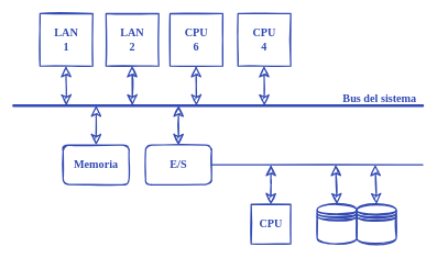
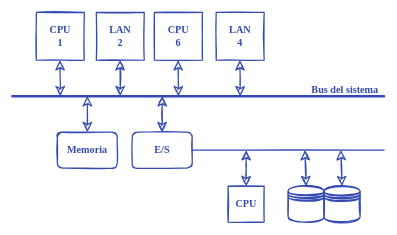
- <mxCell id="2" value="LAN 1" style="whiteSpace=wrap;html=1;aspect=fixed;rounded=0;shadow=0;sketch=1;strokeWidth=2;fillColor=none;fontFamily=Ink Free;fontSize=17;spacing=20;fontStyle=1;strokeColor=#324AB2;fontColor=#324AB2;" parent="1" vertex="1"><mxGeometry x="60" y="20" width="80" height="80" as="geometry" /></mxCell>
+ <mxCell id="2" value="CPU 1" style="whiteSpace=wrap;html=1;aspect=fixed;rounded=0;shadow=0;sketch=1;strokeWidth=2;fillColor=none;fontFamily=Ink Free;fontSize=17;spacing=20;fontStyle=1;strokeColor=#324AB2;fontColor=#324AB2;" parent="1" vertex="1"><mxGeometry x="60" y="20" width="80" height="80" as="geometry" /></mxCell>
- <mxCell id="5" value="CPU 4" style="whiteSpace=wrap;html=1;aspect=fixed;rounded=0;shadow=0;sketch=1;strokeWidth=2;fillColor=none;fontFamily=Ink Free;fontSize=17;spacing=20;fontStyle=1;strokeColor=#324AB2;fontColor=#324AB2;" parent="1" vertex="1"><mxGeometry x="360" y="20" width="80" height="80" as="geometry" /></mxCell>
+ <mxCell id="5" value="LAN 4" style="whiteSpace=wrap;html=1;aspect=fixed;rounded=0;shadow=0;sketch=1;strokeWidth=2;fillColor=none;fontFamily=Ink Free;fontSize=17;spacing=20;fontStyle=1;strokeColor=#324AB2;fontColor=#324AB2;" parent="1" vertex="1"><mxGeometry x="360" y="20" width="80" height="80" as="geometry" /></mxCell>
